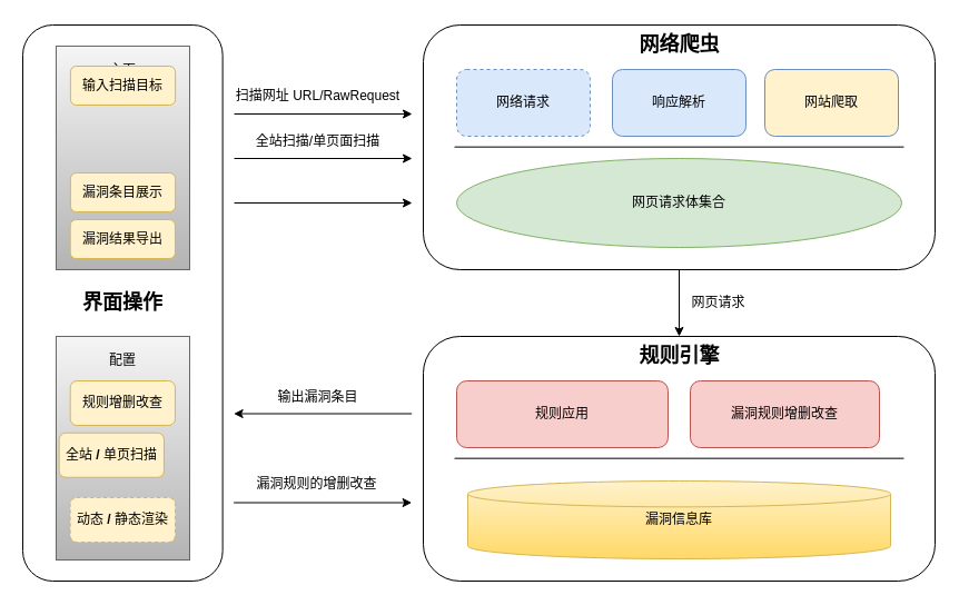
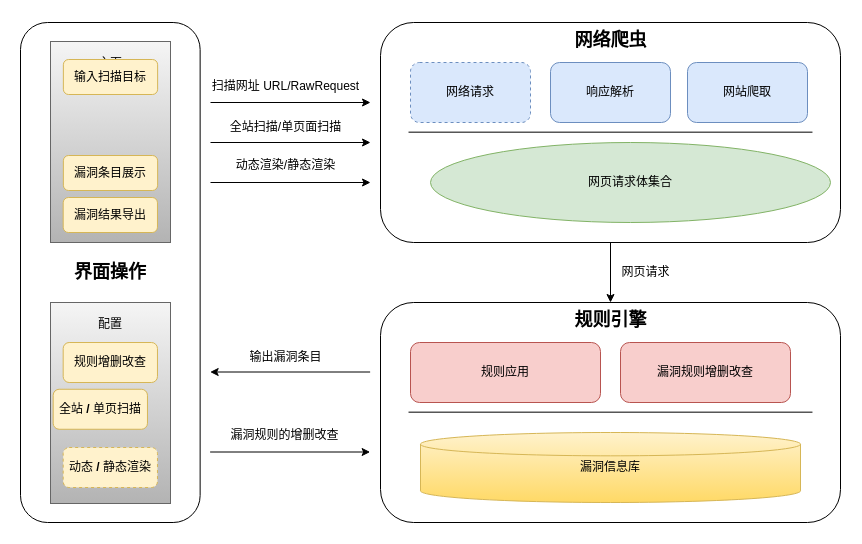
- <mxCell id="18" value="网站爬取" style="rounded=1;whiteSpace=wrap;html=1;fillColor=#fff2cc;strokeColor=#6c8ebf;" parent="13" vertex="1"><mxGeometry x="307" y="40" width="120" height="60" as="geometry" /></mxCell>
+ <mxCell id="18" value="网站爬取" style="rounded=1;whiteSpace=wrap;html=1;fillColor=#dae8fc;strokeColor=#6c8ebf;" parent="13" vertex="1"><mxGeometry x="307" y="40" width="120" height="60" as="geometry" /></mxCell>
+ <mxCell id="12" value="动态渲染/静态渲染" style="text;html=1;align=center;verticalAlign=middle;resizable=0;points=[];autosize=1;strokeColor=none;fillColor=none;" parent="6" vertex="1"><mxGeometry x="25" y="79" width="120" height="30" as="geometry" /></mxCell>
- <mxCell id="20" value="网页请求体集合" style="ellipse;whiteSpace=wrap;html=1;fillColor=#d5e8d4;strokeColor=#82b366;" parent="13" vertex="1"><mxGeometry x="30" y="120" width="400" height="80" as="geometry" /></mxCell>
+ <mxCell id="20" value="网页请求体集合" style="ellipse;whiteSpace=wrap;html=1;fillColor=#d5e8d4;strokeColor=#82b366;" parent="13" vertex="1"><mxGeometry x="50" y="120" width="400" height="80" as="geometry" /></mxCell>
